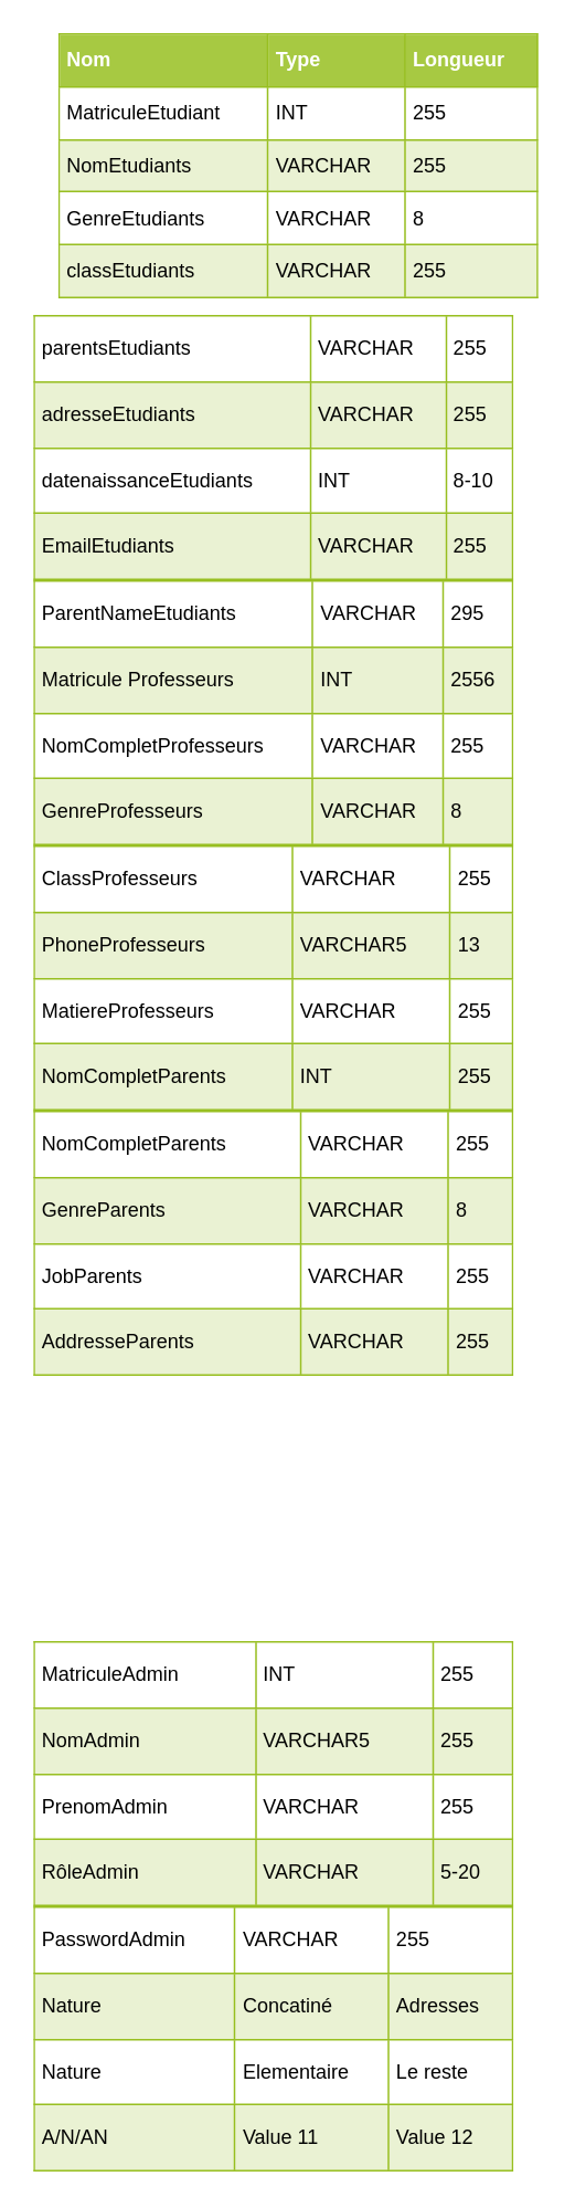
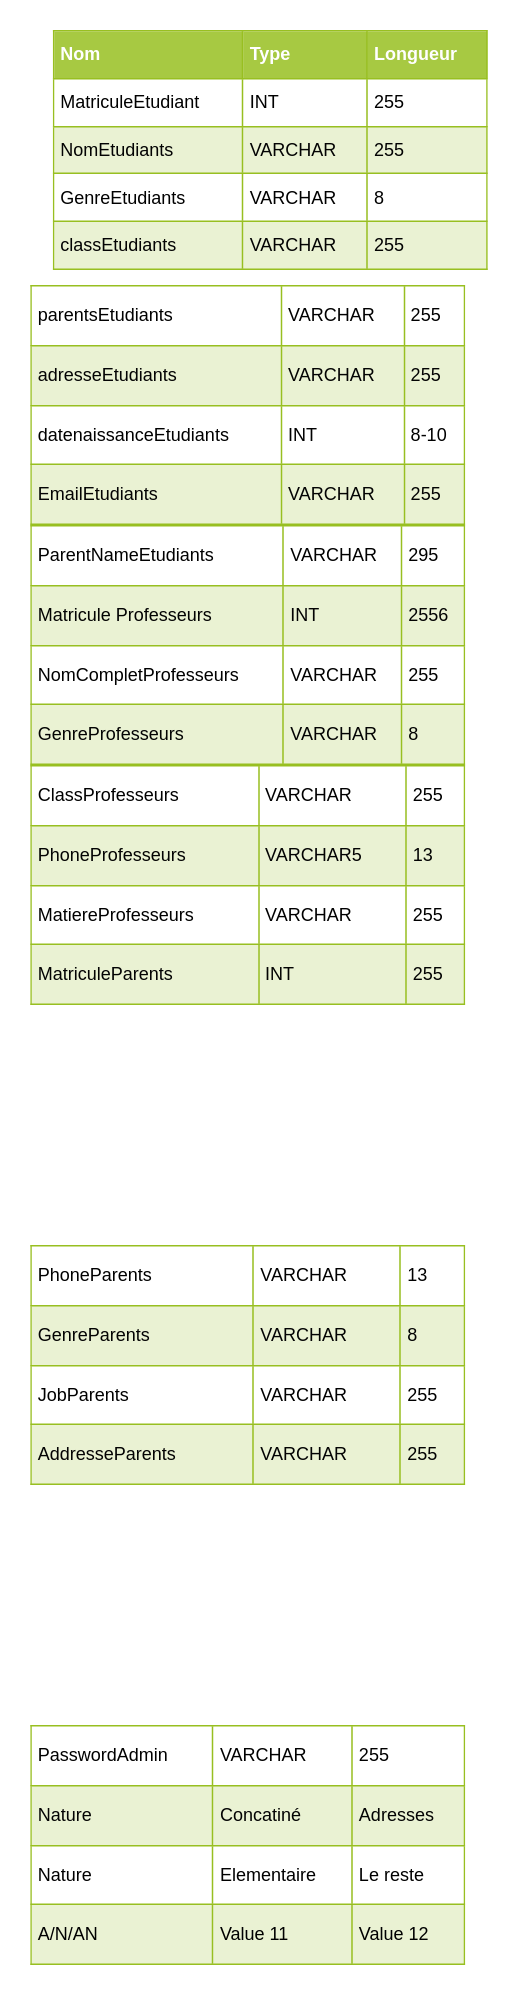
- <mxCell id="5" value="&lt;table border=&quot;1&quot; width=&quot;100%&quot; cellpadding=&quot;4&quot; style=&quot;width: 100% ; height: 100% ; border-collapse: collapse&quot;&gt;&lt;tbody&gt;&lt;tr style=&quot;border: 1px solid #98bf21&quot;&gt;&lt;td&gt;ClassProfesseurs&lt;/td&gt;&lt;td&gt;VARCHAR&lt;/td&gt;&lt;td&gt;255&lt;/td&gt;&lt;/tr&gt;&lt;tr style=&quot;background-color: #eaf2d3 ; border: 1px solid #98bf21&quot;&gt;&lt;td&gt;&lt;font color=&quot;#030303&quot;&gt;PhoneProfesseurs&lt;/font&gt;&lt;/td&gt;&lt;td&gt;&lt;font color=&quot;#030303&quot;&gt;VARCHAR5&lt;/font&gt;&lt;/td&gt;&lt;td&gt;&lt;font color=&quot;#030303&quot;&gt;13&lt;/font&gt;&lt;/td&gt;&lt;/tr&gt;&lt;tr style=&quot;border: 1px solid #98bf21&quot;&gt;&lt;td&gt;MatiereProfesseurs&lt;/td&gt;&lt;td&gt;VARCHAR&lt;/td&gt;&lt;td&gt;255&lt;/td&gt;&lt;/tr&gt;&lt;tr style=&quot;background-color: #eaf2d3 ; border: 1px solid #98bf21&quot;&gt;&lt;td&gt;&lt;font color=&quot;#030303&quot;&gt;NomCompletParents&lt;/font&gt;&lt;br&gt;&lt;/td&gt;&lt;td&gt;&lt;font color=&quot;#030303&quot;&gt;INT&lt;/font&gt;&lt;/td&gt;&lt;td&gt;&lt;font color=&quot;#030303&quot;&gt;255&lt;/font&gt;&lt;/td&gt;&lt;/tr&gt;&lt;/tbody&gt;&lt;/table&gt;" style="text;html=1;overflow=fill;rounded=0;" vertex="1" parent="1"><mxGeometry y="510" width="290" height="160" as="geometry" x="20" /></mxCell>
+ <mxCell id="5" value="&lt;table border=&quot;1&quot; width=&quot;100%&quot; cellpadding=&quot;4&quot; style=&quot;width: 100% ; height: 100% ; border-collapse: collapse&quot;&gt;&lt;tbody&gt;&lt;tr style=&quot;border: 1px solid #98bf21&quot;&gt;&lt;td&gt;ClassProfesseurs&lt;/td&gt;&lt;td&gt;VARCHAR&lt;/td&gt;&lt;td&gt;255&lt;/td&gt;&lt;/tr&gt;&lt;tr style=&quot;background-color: #eaf2d3 ; border: 1px solid #98bf21&quot;&gt;&lt;td&gt;&lt;font color=&quot;#030303&quot;&gt;PhoneProfesseurs&lt;/font&gt;&lt;/td&gt;&lt;td&gt;&lt;font color=&quot;#030303&quot;&gt;VARCHAR5&lt;/font&gt;&lt;/td&gt;&lt;td&gt;&lt;font color=&quot;#030303&quot;&gt;13&lt;/font&gt;&lt;/td&gt;&lt;/tr&gt;&lt;tr style=&quot;border: 1px solid #98bf21&quot;&gt;&lt;td&gt;MatiereProfesseurs&lt;/td&gt;&lt;td&gt;VARCHAR&lt;/td&gt;&lt;td&gt;255&lt;/td&gt;&lt;/tr&gt;&lt;tr style=&quot;background-color: #eaf2d3 ; border: 1px solid #98bf21&quot;&gt;&lt;td&gt;&lt;font color=&quot;#030303&quot;&gt;MatriculeParents&lt;/font&gt;&lt;br&gt;&lt;/td&gt;&lt;td&gt;&lt;font color=&quot;#030303&quot;&gt;INT&lt;/font&gt;&lt;/td&gt;&lt;td&gt;&lt;font color=&quot;#030303&quot;&gt;255&lt;/font&gt;&lt;/td&gt;&lt;/tr&gt;&lt;/tbody&gt;&lt;/table&gt;" style="text;html=1;overflow=fill;rounded=0;" vertex="1" parent="1"><mxGeometry y="510" width="290" height="160" as="geometry" x="20" /></mxCell>
- <mxCell id="6" value="&lt;table border=&quot;1&quot; width=&quot;100%&quot; cellpadding=&quot;4&quot; style=&quot;width: 100% ; height: 100% ; border-collapse: collapse&quot;&gt;&lt;tbody&gt;&lt;tr style=&quot;border: 1px solid #98bf21&quot;&gt;&lt;td&gt;NomCompletParents&lt;/td&gt;&lt;td&gt;VARCHAR&lt;/td&gt;&lt;td&gt;255&lt;/td&gt;&lt;/tr&gt;&lt;tr style=&quot;background-color: #eaf2d3 ; border: 1px solid #98bf21&quot;&gt;&lt;td&gt;&lt;font color=&quot;#030303&quot;&gt;GenreParents&lt;/font&gt;&lt;/td&gt;&lt;td&gt;&lt;font color=&quot;#030303&quot;&gt;VARCHAR&lt;/font&gt;&lt;/td&gt;&lt;td&gt;&lt;font color=&quot;#030303&quot;&gt;8&lt;/font&gt;&lt;/td&gt;&lt;/tr&gt;&lt;tr style=&quot;border: 1px solid #98bf21&quot;&gt;&lt;td&gt;JobParents&lt;/td&gt;&lt;td&gt;VARCHAR&lt;/td&gt;&lt;td&gt;255&lt;/td&gt;&lt;/tr&gt;&lt;tr style=&quot;background-color: #eaf2d3 ; border: 1px solid #98bf21&quot;&gt;&lt;td&gt;&lt;font color=&quot;#030303&quot;&gt;AddresseParents&lt;/font&gt;&lt;/td&gt;&lt;td&gt;&lt;font color=&quot;#030303&quot;&gt;VARCHAR&lt;/font&gt;&lt;/td&gt;&lt;td&gt;&lt;font color=&quot;#030303&quot;&gt;255&lt;/font&gt;&lt;/td&gt;&lt;/tr&gt;&lt;/tbody&gt;&lt;/table&gt;" style="text;html=1;overflow=fill;rounded=0;" vertex="1" parent="1"><mxGeometry y="670" width="290" height="160" as="geometry" x="20" /></mxCell>
+ <mxCell id="7" value="&lt;table border=&quot;1&quot; width=&quot;100%&quot; cellpadding=&quot;4&quot; style=&quot;width: 100% ; height: 100% ; border-collapse: collapse&quot;&gt;&lt;tbody&gt;&lt;tr style=&quot;border: 1px solid #98bf21&quot;&gt;&lt;td&gt;PhoneParents&lt;/td&gt;&lt;td&gt;VARCHAR&lt;/td&gt;&lt;td&gt;13&lt;/td&gt;&lt;/tr&gt;&lt;tr style=&quot;background-color: #eaf2d3 ; border: 1px solid #98bf21&quot;&gt;&lt;td&gt;&lt;font color=&quot;#030303&quot;&gt;GenreParents&lt;/font&gt;&lt;/td&gt;&lt;td&gt;&lt;font color=&quot;#030303&quot;&gt;VARCHAR&lt;/font&gt;&lt;/td&gt;&lt;td&gt;&lt;font color=&quot;#030303&quot;&gt;8&lt;/font&gt;&lt;/td&gt;&lt;/tr&gt;&lt;tr style=&quot;border: 1px solid #98bf21&quot;&gt;&lt;td&gt;JobParents&lt;/td&gt;&lt;td&gt;VARCHAR&lt;/td&gt;&lt;td&gt;255&lt;/td&gt;&lt;/tr&gt;&lt;tr style=&quot;background-color: #eaf2d3 ; border: 1px solid #98bf21&quot;&gt;&lt;td&gt;&lt;font color=&quot;#030303&quot;&gt;AddresseParents&lt;/font&gt;&lt;/td&gt;&lt;td&gt;&lt;font color=&quot;#030303&quot;&gt;VARCHAR&lt;/font&gt;&lt;/td&gt;&lt;td&gt;&lt;font color=&quot;#030303&quot;&gt;255&lt;/font&gt;&lt;/td&gt;&lt;/tr&gt;&lt;/tbody&gt;&lt;/table&gt;" style="text;html=1;overflow=fill;rounded=0;" vertex="1" parent="1"><mxGeometry y="830" width="290" height="160" as="geometry" x="20" /></mxCell>
- <mxCell id="8" value="&lt;table border=&quot;1&quot; width=&quot;100%&quot; cellpadding=&quot;4&quot; style=&quot;width: 100% ; height: 100% ; border-collapse: collapse&quot;&gt;&lt;tbody&gt;&lt;tr style=&quot;border: 1px solid #98bf21&quot;&gt;&lt;td&gt;MatriculeAdmin&lt;/td&gt;&lt;td&gt;INT&lt;/td&gt;&lt;td&gt;255&lt;/td&gt;&lt;/tr&gt;&lt;tr style=&quot;background-color: #eaf2d3 ; border: 1px solid #98bf21&quot;&gt;&lt;td&gt;&lt;font color=&quot;#030303&quot;&gt;NomAdmin&lt;/font&gt;&lt;/td&gt;&lt;td&gt;&lt;font color=&quot;#030303&quot;&gt;VARCHAR5&lt;/font&gt;&lt;/td&gt;&lt;td&gt;&lt;font color=&quot;#030303&quot;&gt;255&lt;/font&gt;&lt;/td&gt;&lt;/tr&gt;&lt;tr style=&quot;border: 1px solid #98bf21&quot;&gt;&lt;td&gt;PrenomAdmin&lt;/td&gt;&lt;td&gt;VARCHAR&lt;/td&gt;&lt;td&gt;255&lt;/td&gt;&lt;/tr&gt;&lt;tr style=&quot;background-color: #eaf2d3 ; border: 1px solid #98bf21&quot;&gt;&lt;td&gt;&lt;font color=&quot;#030303&quot;&gt;RôleAdmin&lt;/font&gt;&lt;/td&gt;&lt;td&gt;&lt;font color=&quot;#030303&quot;&gt;VARCHAR&lt;/font&gt;&lt;/td&gt;&lt;td&gt;&lt;font color=&quot;#030303&quot;&gt;5-20&lt;/font&gt;&lt;/td&gt;&lt;/tr&gt;&lt;/tbody&gt;&lt;/table&gt;" style="text;html=1;overflow=fill;rounded=0;" vertex="1" parent="1"><mxGeometry y="990" width="290" height="160" as="geometry" x="20" /></mxCell>
